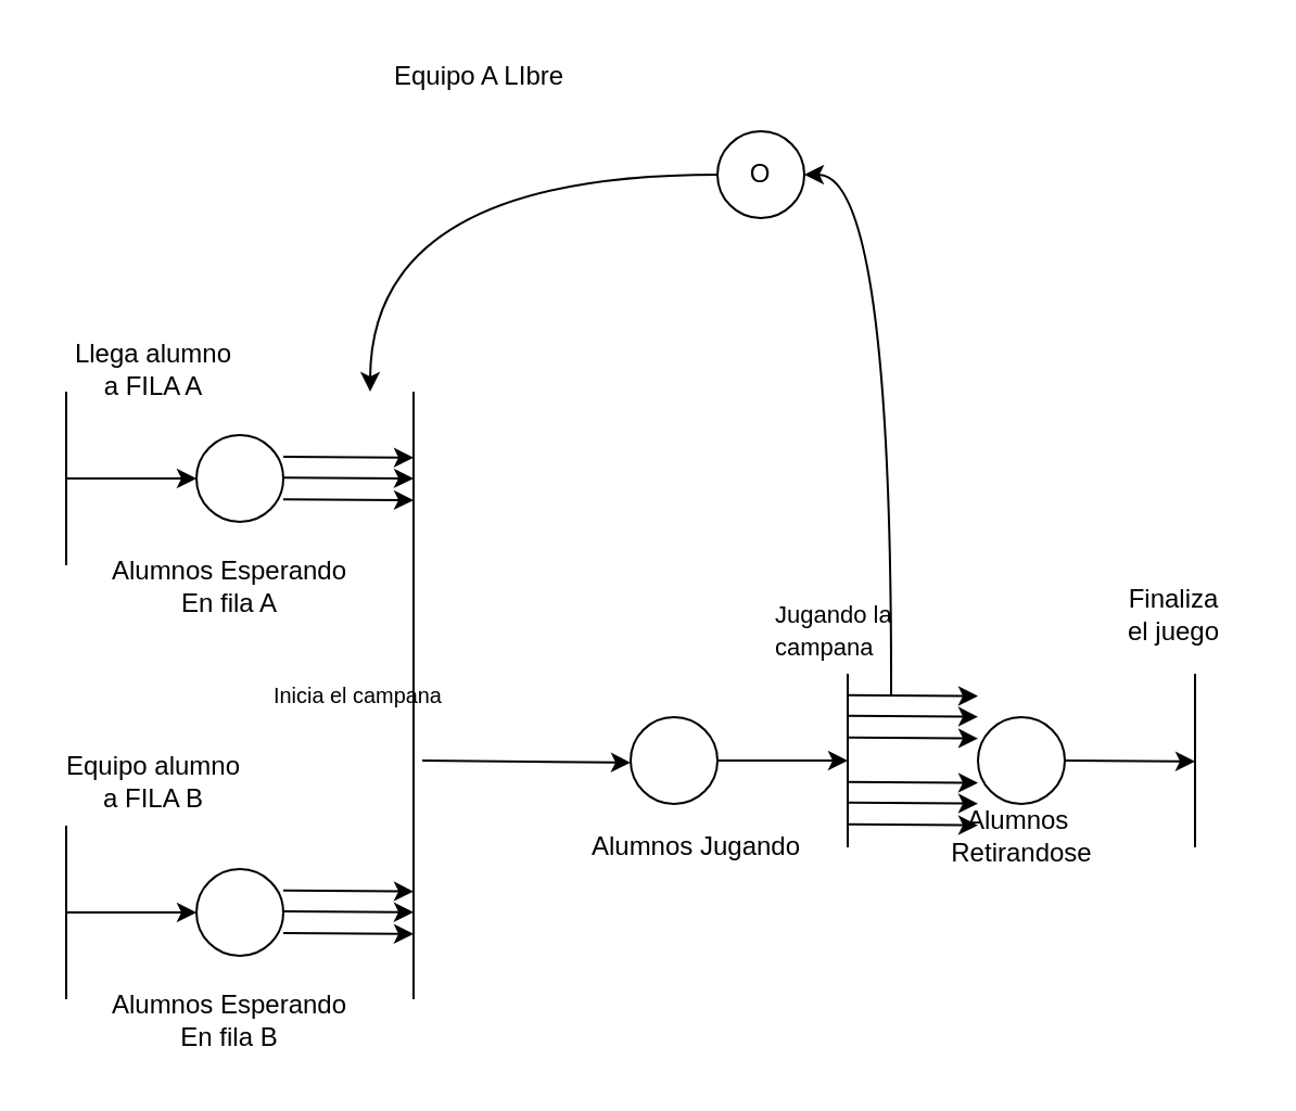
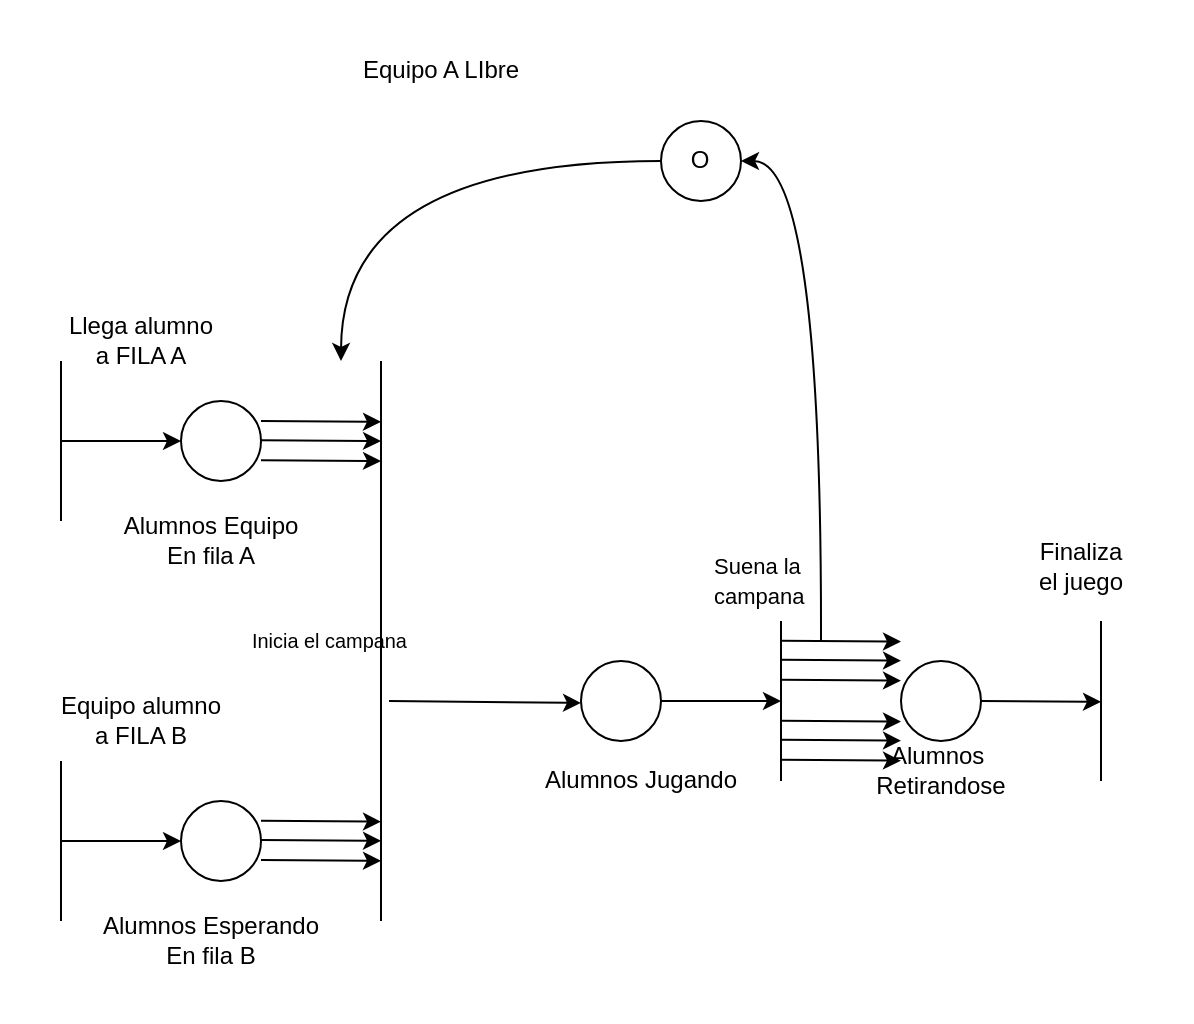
- <mxCell id="34" value="Alumnos Esperando&lt;div&gt;En fila A&lt;/div&gt;" style="text;html=1;align=center;verticalAlign=middle;resizable=0;points=[];autosize=1;strokeColor=none;fillColor=none;" vertex="1" parent="1"><mxGeometry x="40" y="250" width="130" height="40" as="geometry" /></mxCell>
+ <mxCell id="34" value="Alumnos Equipo&lt;div&gt;En fila A&lt;/div&gt;" style="text;html=1;align=center;verticalAlign=middle;resizable=0;points=[];autosize=1;strokeColor=none;fillColor=none;" vertex="1" parent="1"><mxGeometry x="40" y="250" width="130" height="40" as="geometry" /></mxCell>
- <mxCell id="23" value="&lt;span style=&quot;font-size: 11px;&quot;&gt;Jugando la&lt;/span&gt;&lt;div&gt;&lt;span style=&quot;font-size: 11px;&quot;&gt;campana&lt;/span&gt;&lt;/div&gt;" style="text;html=1;align=left;verticalAlign=middle;resizable=0;points=[];autosize=1;strokeColor=none;fillColor=none;" vertex="1" parent="1"><mxGeometry x="355" y="270" width="70" height="40" as="geometry" /></mxCell>
+ <mxCell id="23" value="&lt;span style=&quot;font-size: 11px;&quot;&gt;Suena la&lt;/span&gt;&lt;div&gt;&lt;span style=&quot;font-size: 11px;&quot;&gt;campana&lt;/span&gt;&lt;/div&gt;" style="text;html=1;align=left;verticalAlign=middle;resizable=0;points=[];autosize=1;strokeColor=none;fillColor=none;" vertex="1" parent="1"><mxGeometry x="355" y="270" width="70" height="40" as="geometry" /></mxCell>
